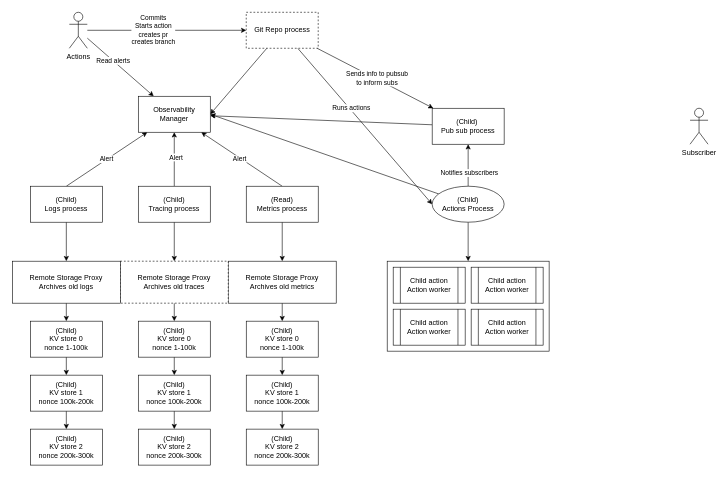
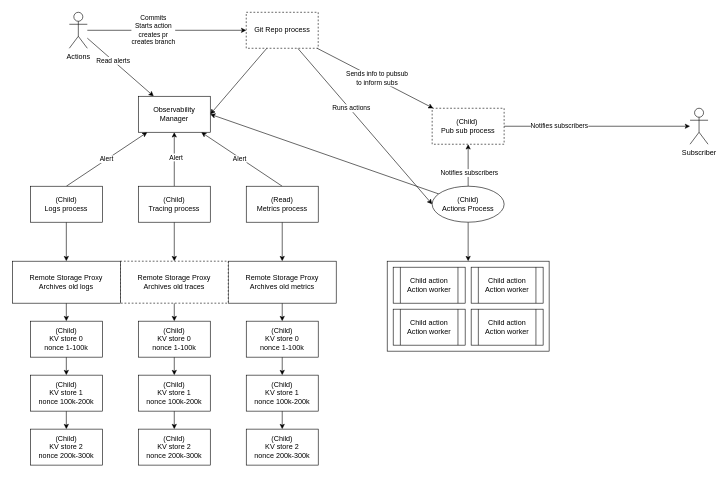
- <mxCell id="14" style="edgeStyle=none;html=1;" edge="1" parent="1" source="15" target="48"><mxGeometry relative="1" as="geometry" /></mxCell>
- <mxCell id="15" value="(Child)&amp;nbsp;&lt;div&gt;Pub sub process&lt;/div&gt;" style="rounded=0;whiteSpace=wrap;html=1;" vertex="1" parent="1"><mxGeometry x="720" y="180" width="120" height="60" as="geometry" /></mxCell>
+ <mxCell id="15" value="(Child)&amp;nbsp;&lt;div&gt;Pub sub process&lt;/div&gt;" style="rounded=0;whiteSpace=wrap;html=1;dashed=1;" vertex="1" parent="1"><mxGeometry x="720" y="180" width="120" height="60" as="geometry" /></mxCell>
+ <mxCell id="12" style="edgeStyle=none;html=1;" edge="1" parent="1" source="15" target="21"><mxGeometry relative="1" as="geometry" /></mxCell>
+ <mxCell id="13" value="Notifies subscribers" style="edgeLabel;html=1;align=center;verticalAlign=middle;resizable=0;points=[];" vertex="1" connectable="0" parent="12"><mxGeometry x="-0.413" y="2" relative="1" as="geometry"><mxPoint as="offset" /></mxGeometry></mxCell>
